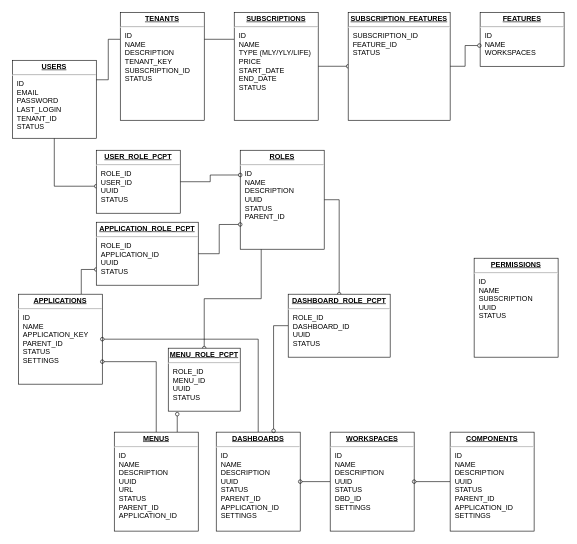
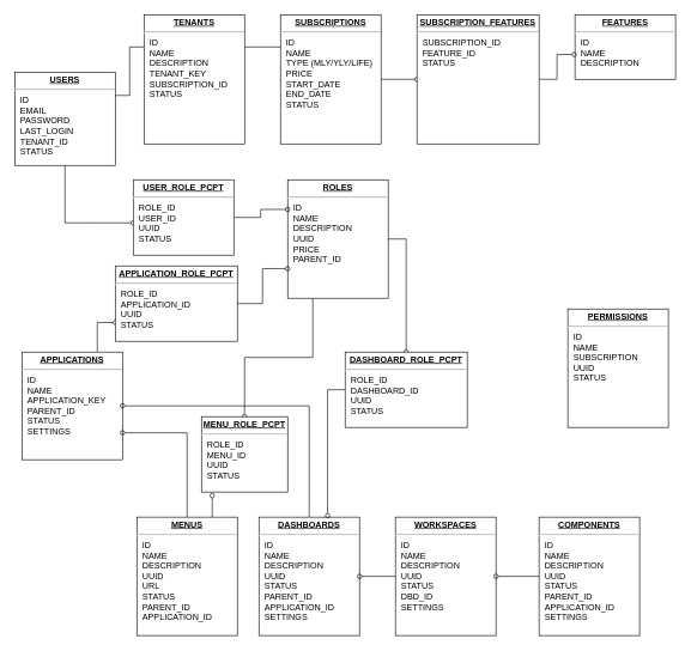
- <mxCell id="11" value="&lt;p style=&quot;margin: 0px ; margin-top: 4px ; text-align: center ; text-decoration: underline&quot;&gt;&lt;b&gt;FEATURES&lt;/b&gt;&lt;/p&gt;&lt;hr&gt;&lt;p style=&quot;margin: 0px ; margin-left: 8px&quot;&gt;ID&lt;/p&gt;&lt;p style=&quot;margin: 0px ; margin-left: 8px&quot;&gt;NAME&lt;/p&gt;&lt;p style=&quot;margin: 0px ; margin-left: 8px&quot;&gt;WORKSPACES&lt;/p&gt;&lt;p style=&quot;margin: 0px ; margin-left: 8px&quot;&gt;&lt;br&gt;&lt;/p&gt;" style="verticalAlign=top;align=left;overflow=fill;fontSize=12;fontFamily=Helvetica;html=1;rounded=0;shadow=0;comic=0;labelBackgroundColor=none;strokeWidth=1" vertex="1" parent="1"><mxGeometry x="800" y="20" width="140" height="90" as="geometry" /></mxCell>
+ <mxCell id="11" value="&lt;p style=&quot;margin: 0px ; margin-top: 4px ; text-align: center ; text-decoration: underline&quot;&gt;&lt;b&gt;FEATURES&lt;/b&gt;&lt;/p&gt;&lt;hr&gt;&lt;p style=&quot;margin: 0px ; margin-left: 8px&quot;&gt;ID&lt;/p&gt;&lt;p style=&quot;margin: 0px ; margin-left: 8px&quot;&gt;NAME&lt;/p&gt;&lt;p style=&quot;margin: 0px ; margin-left: 8px&quot;&gt;DESCRIPTION&lt;/p&gt;&lt;p style=&quot;margin: 0px ; margin-left: 8px&quot;&gt;&lt;br&gt;&lt;/p&gt;" style="verticalAlign=top;align=left;overflow=fill;fontSize=12;fontFamily=Helvetica;html=1;rounded=0;shadow=0;comic=0;labelBackgroundColor=none;strokeWidth=1" vertex="1" parent="1"><mxGeometry x="800" y="20" width="140" height="90" as="geometry" /></mxCell>
- <mxCell id="25" value="&lt;p style=&quot;margin: 0px ; margin-top: 4px ; text-align: center ; text-decoration: underline&quot;&gt;&lt;b&gt;ROLES&lt;/b&gt;&lt;/p&gt;&lt;hr&gt;&lt;p style=&quot;margin: 0px ; margin-left: 8px&quot;&gt;ID&lt;/p&gt;&lt;p style=&quot;margin: 0px ; margin-left: 8px&quot;&gt;NAME&lt;/p&gt;&lt;p style=&quot;margin: 0px ; margin-left: 8px&quot;&gt;DESCRIPTION&lt;/p&gt;&lt;p style=&quot;margin: 0px ; margin-left: 8px&quot;&gt;UUID&lt;/p&gt;&lt;p style=&quot;margin: 0px ; margin-left: 8px&quot;&gt;STATUS&lt;/p&gt;&lt;p style=&quot;margin: 0px ; margin-left: 8px&quot;&gt;PARENT_ID&lt;/p&gt;&lt;p style=&quot;margin: 0px ; margin-left: 8px&quot;&gt;&lt;br&gt;&lt;/p&gt;&lt;p style=&quot;margin: 0px ; margin-left: 8px&quot;&gt;&lt;br&gt;&lt;/p&gt;" style="verticalAlign=top;align=left;overflow=fill;fontSize=12;fontFamily=Helvetica;html=1;rounded=0;shadow=0;comic=0;labelBackgroundColor=none;strokeWidth=1" vertex="1" parent="1"><mxGeometry x="400" y="250" width="140" height="165" as="geometry" /></mxCell>
+ <mxCell id="25" value="&lt;p style=&quot;margin: 0px ; margin-top: 4px ; text-align: center ; text-decoration: underline&quot;&gt;&lt;b&gt;ROLES&lt;/b&gt;&lt;/p&gt;&lt;hr&gt;&lt;p style=&quot;margin: 0px ; margin-left: 8px&quot;&gt;ID&lt;/p&gt;&lt;p style=&quot;margin: 0px ; margin-left: 8px&quot;&gt;NAME&lt;/p&gt;&lt;p style=&quot;margin: 0px ; margin-left: 8px&quot;&gt;DESCRIPTION&lt;/p&gt;&lt;p style=&quot;margin: 0px ; margin-left: 8px&quot;&gt;UUID&lt;/p&gt;&lt;p style=&quot;margin: 0px ; margin-left: 8px&quot;&gt;PRICE&lt;/p&gt;&lt;p style=&quot;margin: 0px ; margin-left: 8px&quot;&gt;PARENT_ID&lt;/p&gt;&lt;p style=&quot;margin: 0px ; margin-left: 8px&quot;&gt;&lt;br&gt;&lt;/p&gt;&lt;p style=&quot;margin: 0px ; margin-left: 8px&quot;&gt;&lt;br&gt;&lt;/p&gt;" style="verticalAlign=top;align=left;overflow=fill;fontSize=12;fontFamily=Helvetica;html=1;rounded=0;shadow=0;comic=0;labelBackgroundColor=none;strokeWidth=1" vertex="1" parent="1"><mxGeometry x="400" y="250" width="140" height="165" as="geometry" /></mxCell>
- <mxCell id="33" value="&lt;p style=&quot;margin: 0px ; margin-top: 4px ; text-align: center ; text-decoration: underline&quot;&gt;&lt;b&gt;USER_ROLE_PCPT&lt;/b&gt;&lt;/p&gt;&lt;hr&gt;&lt;p style=&quot;margin: 0px ; margin-left: 8px&quot;&gt;ROLE_ID&lt;/p&gt;&lt;p style=&quot;margin: 0px ; margin-left: 8px&quot;&gt;USER_ID&lt;/p&gt;&lt;p style=&quot;margin: 0px ; margin-left: 8px&quot;&gt;&lt;span&gt;UUID&lt;/span&gt;&lt;br&gt;&lt;/p&gt;&lt;p style=&quot;margin: 0px ; margin-left: 8px&quot;&gt;STATUS&lt;/p&gt;&lt;p style=&quot;margin: 0px ; margin-left: 8px&quot;&gt;&lt;br&gt;&lt;/p&gt;" style="verticalAlign=top;align=left;overflow=fill;fontSize=12;fontFamily=Helvetica;html=1;rounded=0;shadow=0;comic=0;labelBackgroundColor=none;strokeWidth=1" vertex="1" parent="1"><mxGeometry x="160" y="250" width="140" height="105" as="geometry" /></mxCell>
+ <mxCell id="33" value="&lt;p style=&quot;margin: 0px ; margin-top: 4px ; text-align: center ; text-decoration: underline&quot;&gt;&lt;b&gt;USER_ROLE_PCPT&lt;/b&gt;&lt;/p&gt;&lt;hr&gt;&lt;p style=&quot;margin: 0px ; margin-left: 8px&quot;&gt;ROLE_ID&lt;/p&gt;&lt;p style=&quot;margin: 0px ; margin-left: 8px&quot;&gt;USER_ID&lt;/p&gt;&lt;p style=&quot;margin: 0px ; margin-left: 8px&quot;&gt;&lt;span&gt;UUID&lt;/span&gt;&lt;br&gt;&lt;/p&gt;&lt;p style=&quot;margin: 0px ; margin-left: 8px&quot;&gt;STATUS&lt;/p&gt;&lt;p style=&quot;margin: 0px ; margin-left: 8px&quot;&gt;&lt;br&gt;&lt;/p&gt;" style="verticalAlign=top;align=left;overflow=fill;fontSize=12;fontFamily=Helvetica;html=1;rounded=0;shadow=0;comic=0;labelBackgroundColor=none;strokeWidth=1" vertex="1" parent="1"><mxGeometry x="185" y="250" width="140" height="105" as="geometry" /></mxCell>
